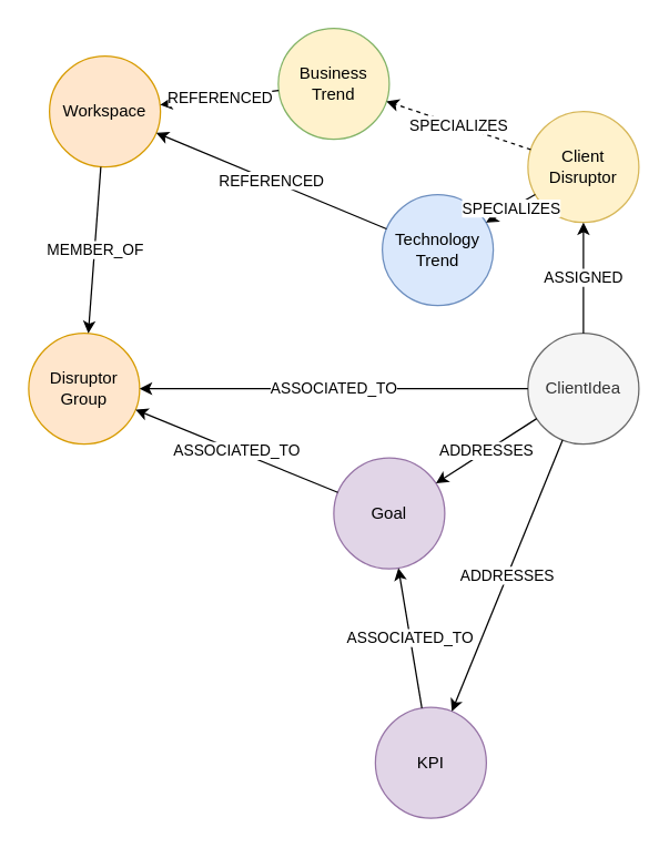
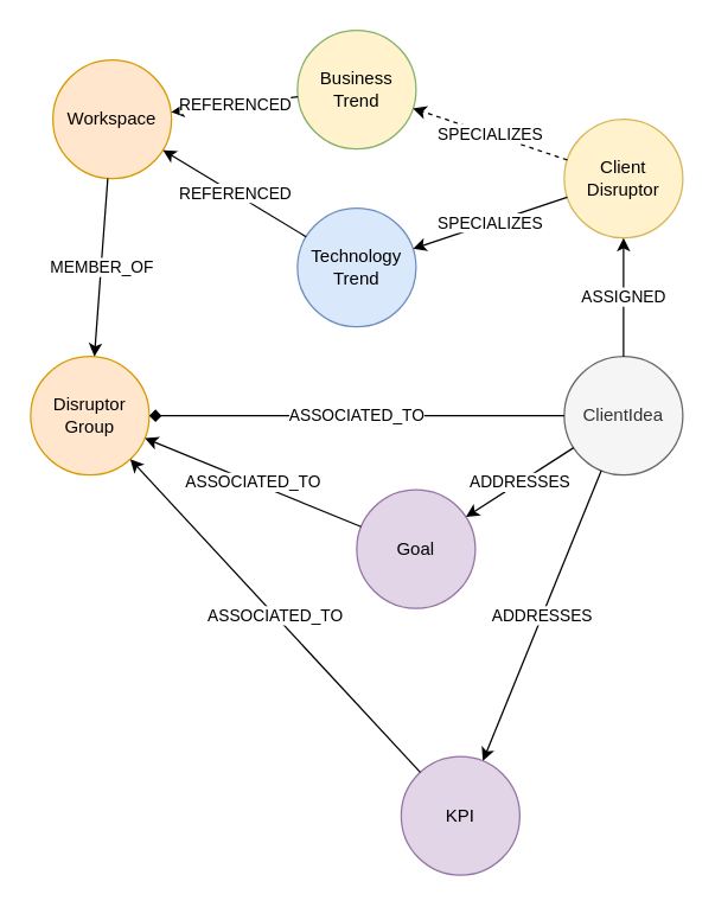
- <mxCell id="6" value="Technology&lt;br&gt;Trend" style="ellipse;whiteSpace=wrap;html=1;aspect=fixed;fillColor=#dae8fc;strokeColor=#6c8ebf;" vertex="1" parent="1"><mxGeometry x="275" y="140" width="80" height="80" as="geometry" /></mxCell>
+ <mxCell id="6" value="Technology&lt;br&gt;Trend" style="ellipse;whiteSpace=wrap;html=1;aspect=fixed;fillColor=#dae8fc;strokeColor=#6c8ebf;" vertex="1" parent="1"><mxGeometry x="200" y="140" width="80" height="80" as="geometry" /></mxCell>
- <mxCell id="10" value="ASSOCIATED_TO" style="endArrow=classic;html=1;" edge="1" parent="1" source="3" target="2"><mxGeometry width="50" height="50" relative="1" as="geometry"><mxPoint x="270" y="300" as="sourcePoint" /><mxPoint x="320" y="250" as="targetPoint" /></mxGeometry></mxCell>
+ <mxCell id="10" value="ASSOCIATED_TO" style="endArrow=diamond;html=1;" edge="1" parent="1" source="3" target="2"><mxGeometry width="50" height="50" relative="1" as="geometry"><mxPoint x="270" y="300" as="sourcePoint" /><mxPoint x="320" y="250" as="targetPoint" /></mxGeometry></mxCell>
- <mxCell id="15" value="ASSOCIATED_TO" style="endArrow=classic;html=1;" edge="1" parent="1" source="8" target="9"><mxGeometry width="50" height="50" relative="1" as="geometry"><mxPoint x="266.05" y="420.442" as="sourcePoint" /><mxPoint x="137.002" y="279.511" as="targetPoint" /></mxGeometry></mxCell>
+ <mxCell id="15" value="ASSOCIATED_TO" style="endArrow=classic;html=1;" edge="1" parent="1" source="8" target="2"><mxGeometry width="50" height="50" relative="1" as="geometry"><mxPoint x="266.05" y="420.442" as="sourcePoint" /><mxPoint x="137.002" y="279.511" as="targetPoint" /></mxGeometry></mxCell>
